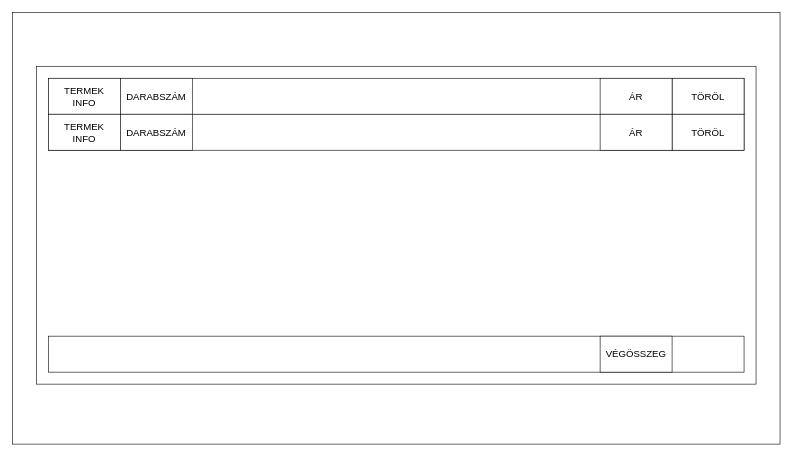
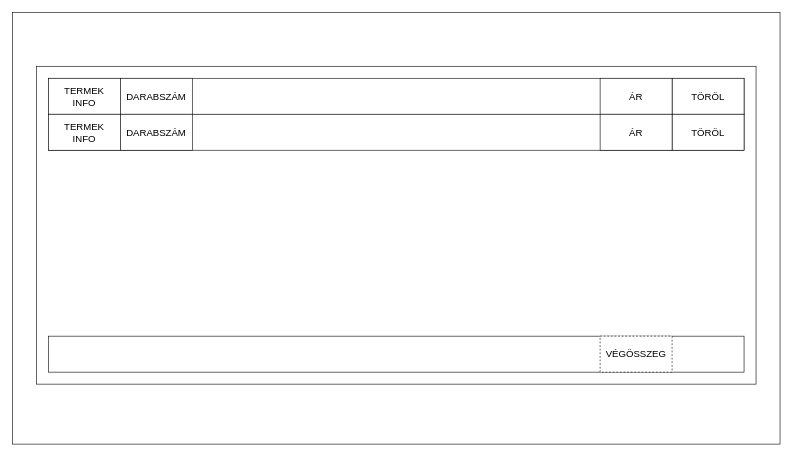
- <mxCell id="15" value="VÉGÖSSZEG" style="rounded=0;whiteSpace=wrap;html=1;fontSize=16;" parent="1" vertex="1"><mxGeometry x="1000" y="560" width="120" height="60" as="geometry" /></mxCell>
+ <mxCell id="15" value="VÉGÖSSZEG" style="rounded=0;whiteSpace=wrap;html=1;fontSize=16;dashed=1;" parent="1" vertex="1"><mxGeometry x="1000" y="560" width="120" height="60" as="geometry" /></mxCell>
